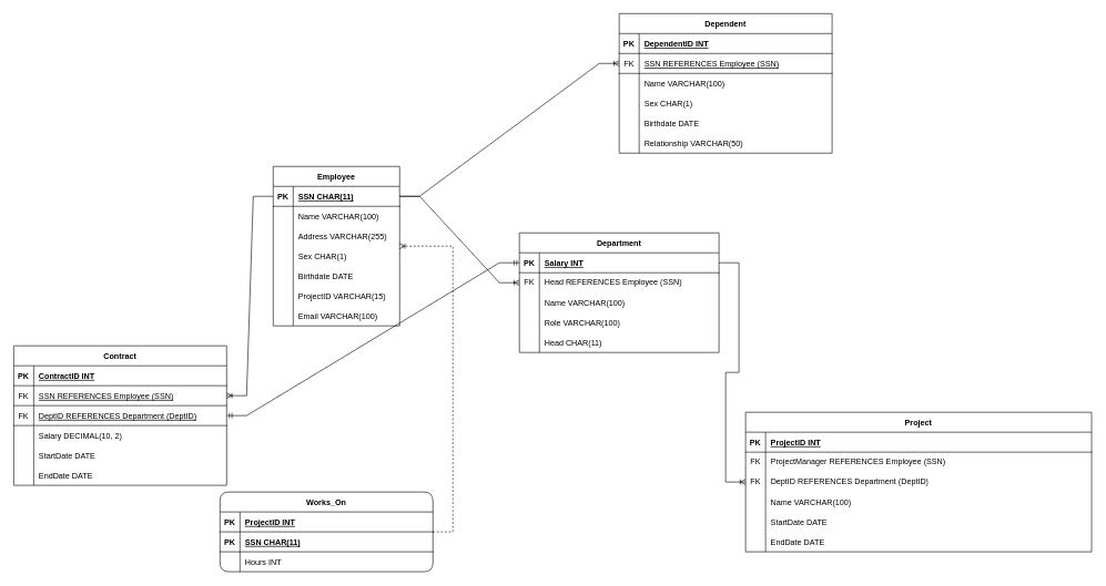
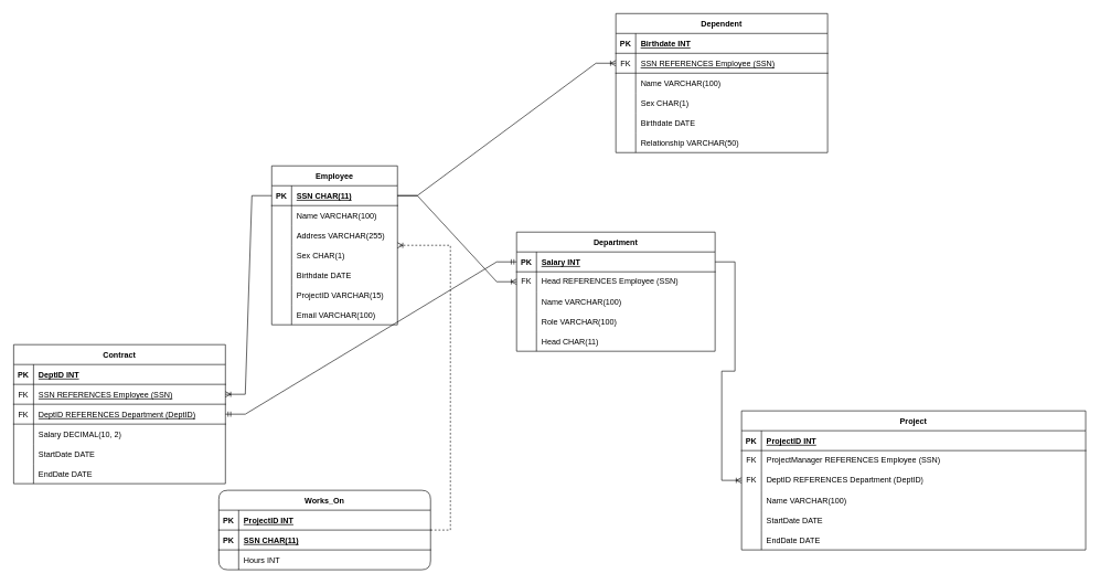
- <mxCell id="91" value="DependentID INT " style="shape=partialRectangle;overflow=hidden;connectable=0;fillColor=none;align=left;strokeColor=inherit;top=0;left=0;bottom=0;right=0;spacingLeft=6;fontStyle=5;" vertex="1" parent="89"><mxGeometry x="30" width="290" height="30" as="geometry"><mxRectangle width="290" height="30" as="alternateBounds" /></mxGeometry></mxCell>
+ <mxCell id="91" value="Birthdate INT " style="shape=partialRectangle;overflow=hidden;connectable=0;fillColor=none;align=left;strokeColor=inherit;top=0;left=0;bottom=0;right=0;spacingLeft=6;fontStyle=5;" vertex="1" parent="89"><mxGeometry x="30" width="290" height="30" as="geometry"><mxRectangle width="290" height="30" as="alternateBounds" /></mxGeometry></mxCell>
- <mxCell id="62" value="ContractID INT " style="shape=partialRectangle;overflow=hidden;connectable=0;fillColor=none;align=left;strokeColor=inherit;top=0;left=0;bottom=0;right=0;spacingLeft=6;fontStyle=5;" vertex="1" parent="60"><mxGeometry x="30" width="290" height="30" as="geometry"><mxRectangle width="290" height="30" as="alternateBounds" /></mxGeometry></mxCell>
+ <mxCell id="62" value="DeptID INT " style="shape=partialRectangle;overflow=hidden;connectable=0;fillColor=none;align=left;strokeColor=inherit;top=0;left=0;bottom=0;right=0;spacingLeft=6;fontStyle=5;" vertex="1" parent="60"><mxGeometry x="30" width="290" height="30" as="geometry"><mxRectangle width="290" height="30" as="alternateBounds" /></mxGeometry></mxCell>
